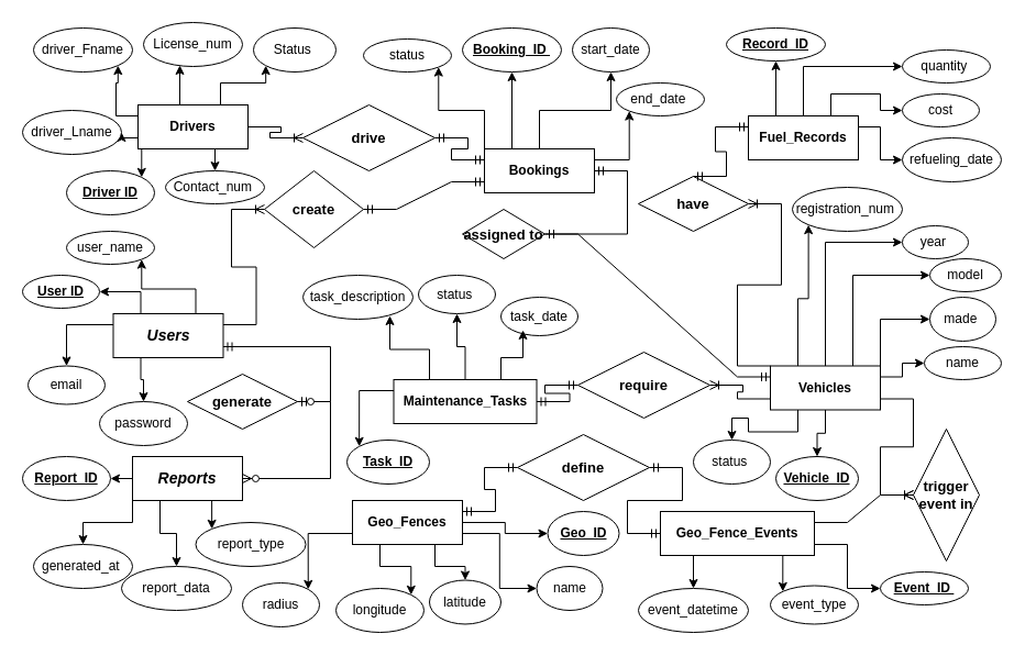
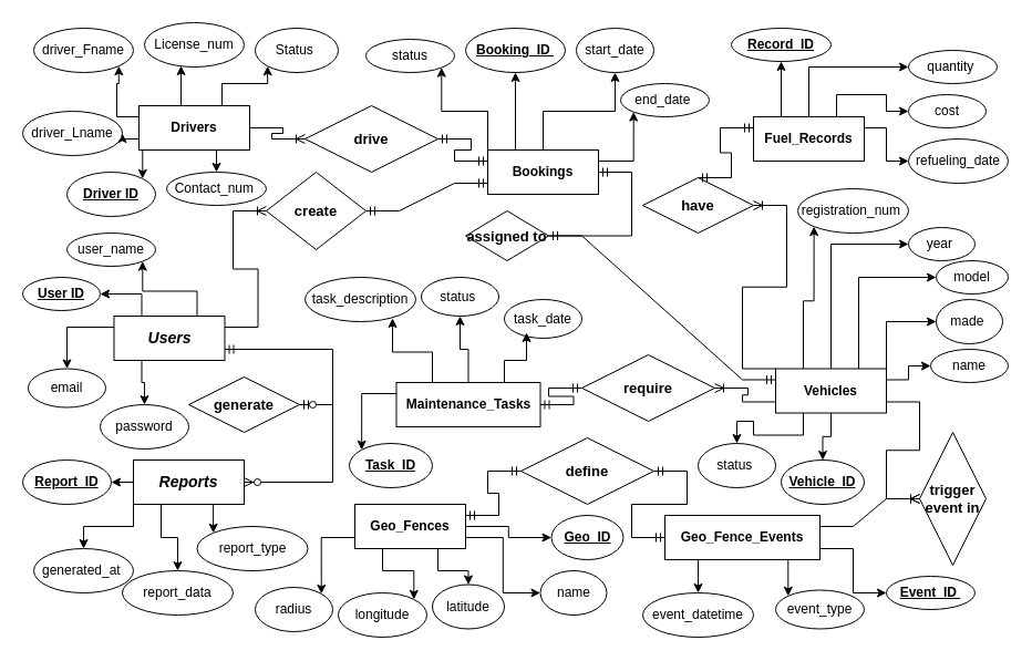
- <mxCell id="93" value="&lt;span style=&quot;text-align: left;&quot;&gt;radius&lt;/span&gt;" style="ellipse;whiteSpace=wrap;html=1;align=center;" parent="1" vertex="1"><mxGeometry x="220" y="530" width="70" height="40" as="geometry" /></mxCell>
+ <mxCell id="93" value="&lt;span style=&quot;text-align: left;&quot;&gt;radius&lt;/span&gt;" style="ellipse;whiteSpace=wrap;html=1;align=center;" parent="1" vertex="1"><mxGeometry x="230" y="530" width="70" height="40" as="geometry" /></mxCell>
